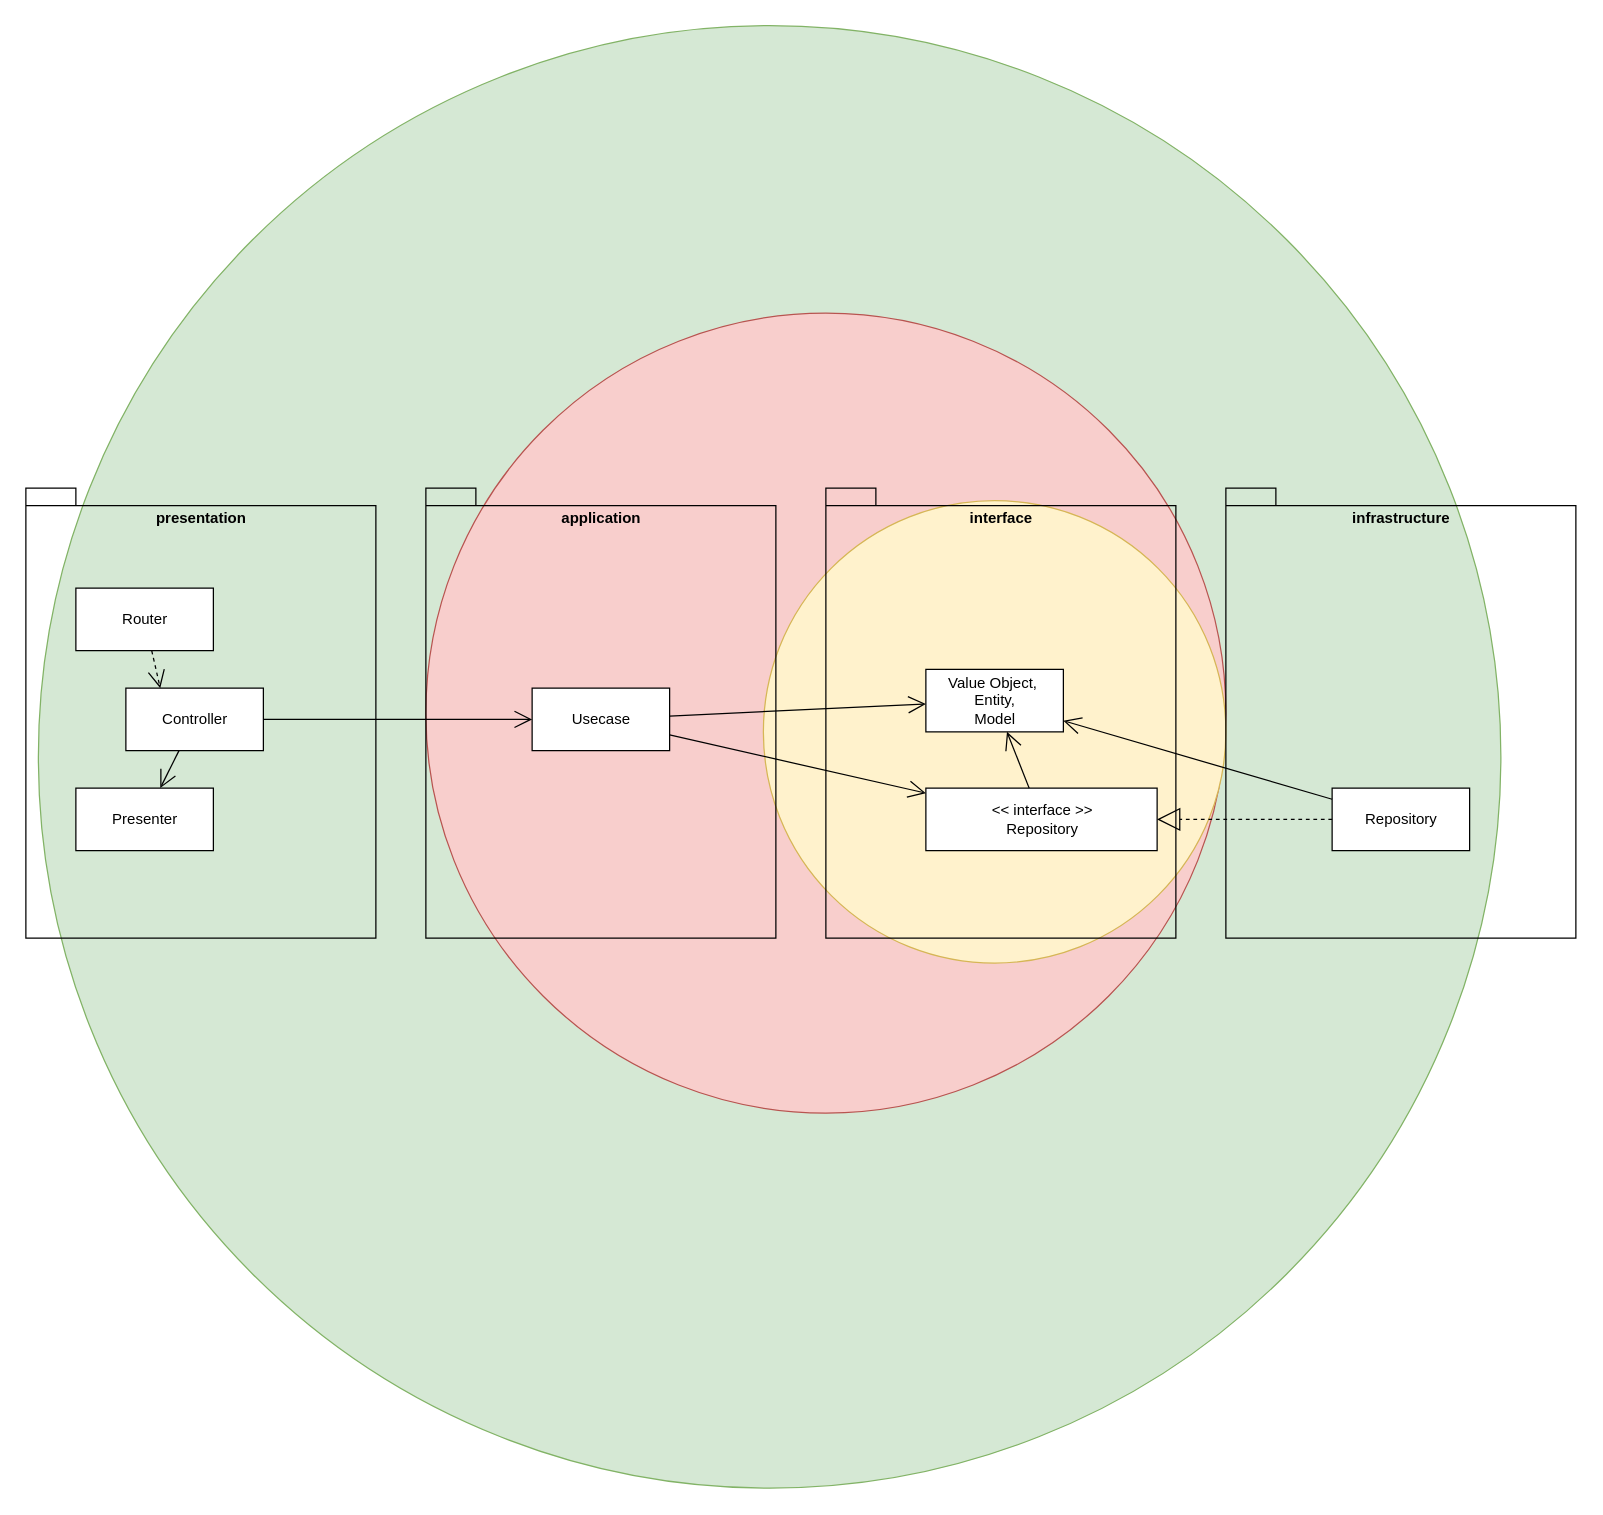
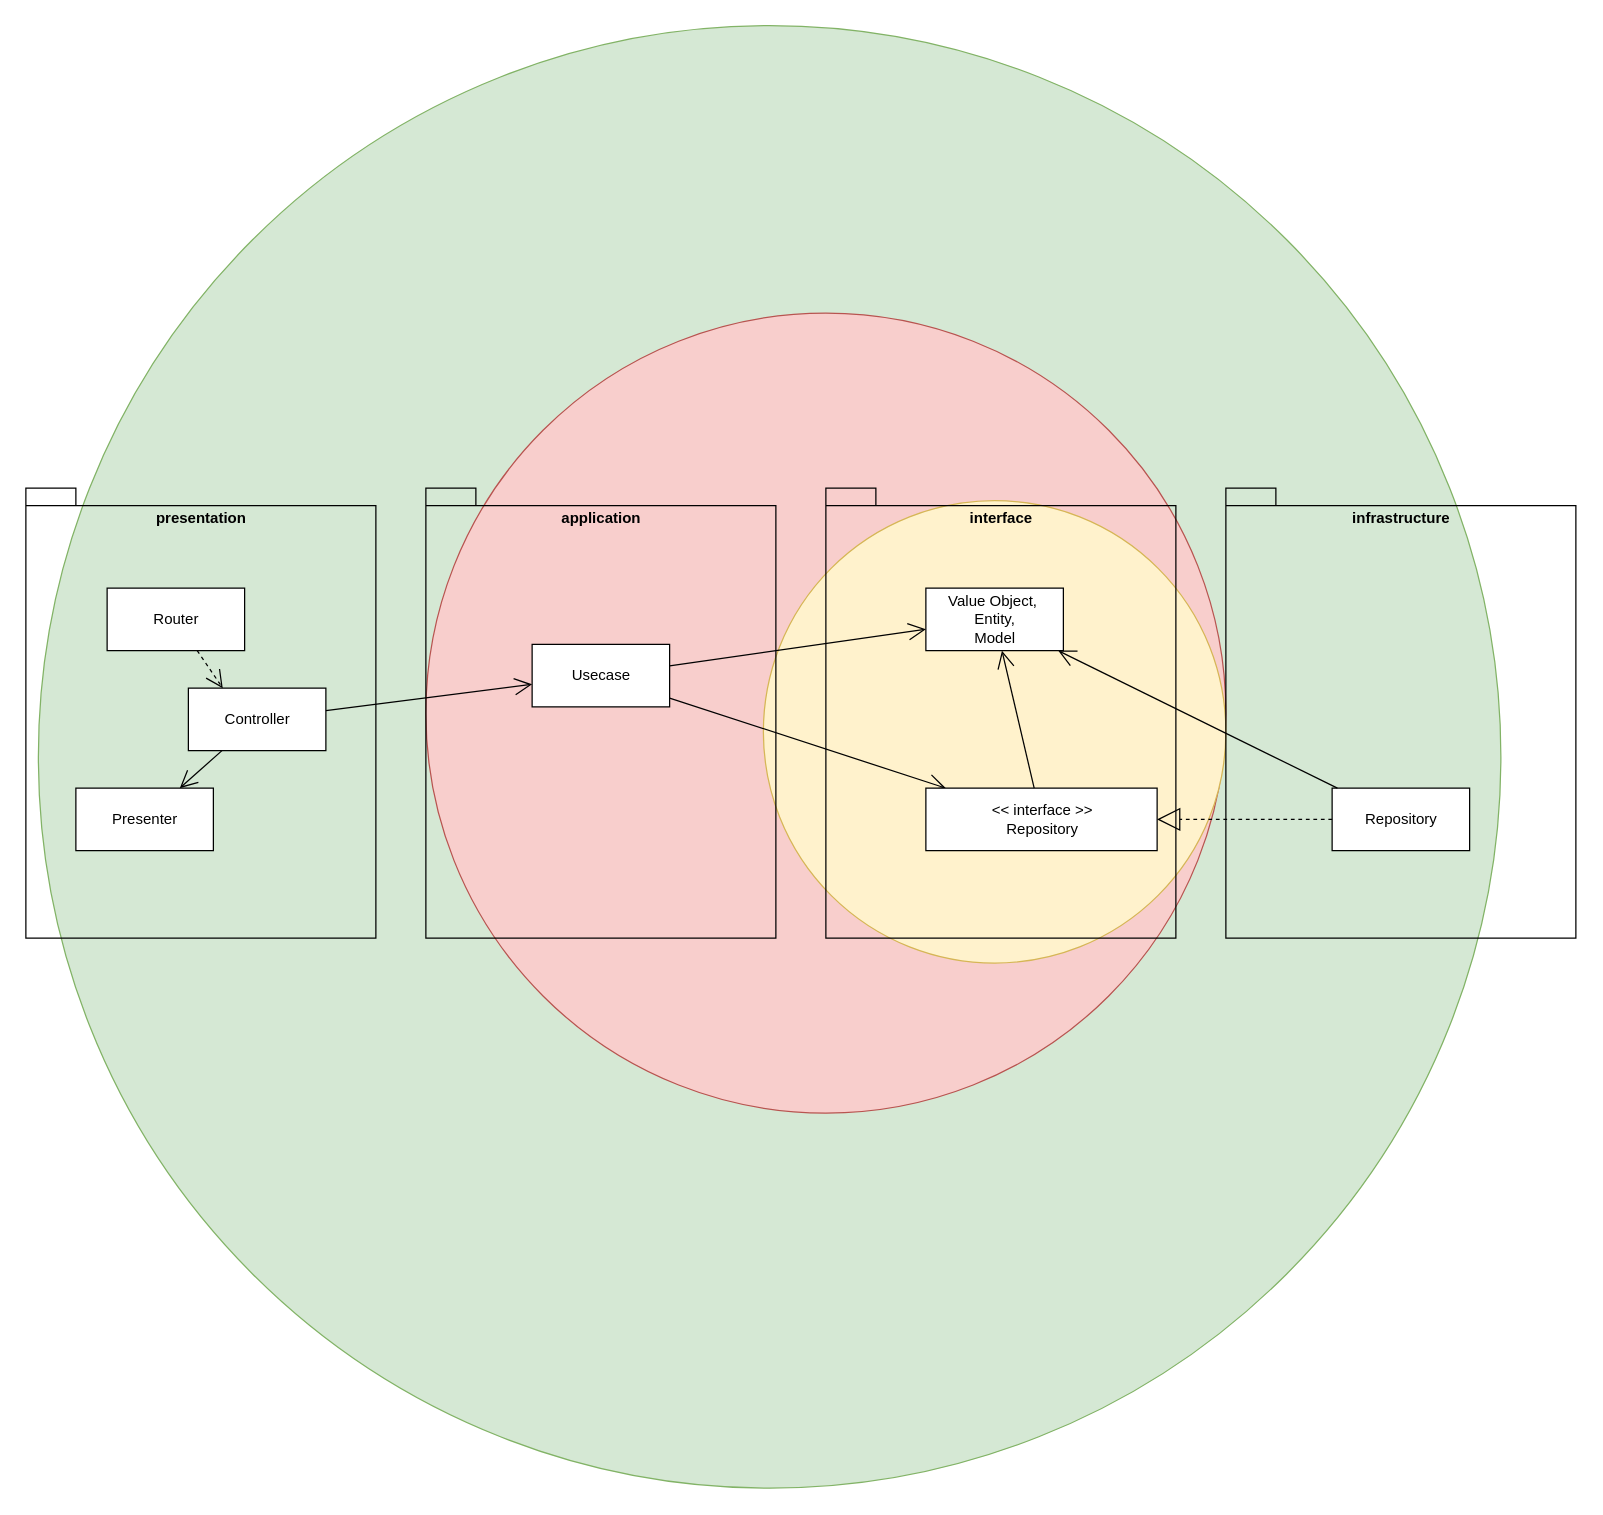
- <mxCell id="10" value="Router" style="html=1;" parent="1" vertex="1"><mxGeometry x="60" y="470" width="110" height="50" as="geometry" /></mxCell>
+ <mxCell id="10" value="Router" style="html=1;" parent="1" vertex="1"><mxGeometry x="85" y="470" width="110" height="50" as="geometry" /></mxCell>
- <mxCell id="17" value="Value Object,&amp;nbsp;&lt;div&gt;Entity,&lt;/div&gt;&lt;div&gt;Model&lt;/div&gt;" style="html=1;" parent="1" vertex="1"><mxGeometry x="740" y="535" width="110" height="50" as="geometry" /></mxCell>
+ <mxCell id="17" value="Value Object,&amp;nbsp;&lt;div&gt;Entity,&lt;/div&gt;&lt;div&gt;Model&lt;/div&gt;" style="html=1;" parent="1" vertex="1"><mxGeometry x="740" y="470" width="110" height="50" as="geometry" /></mxCell>
- <mxCell id="9" value="Controller" style="html=1;" parent="1" vertex="1"><mxGeometry x="100" y="550" width="110" height="50" as="geometry" /></mxCell>
+ <mxCell id="9" value="Controller" style="html=1;" parent="1" vertex="1"><mxGeometry x="150" y="550" width="110" height="50" as="geometry" /></mxCell>
- <mxCell id="12" value="Usecase" style="html=1;" parent="1" vertex="1"><mxGeometry x="425" y="550" width="110" height="50" as="geometry" /></mxCell>
+ <mxCell id="12" value="Usecase" style="html=1;" parent="1" vertex="1"><mxGeometry x="425" y="515" width="110" height="50" as="geometry" /></mxCell>
